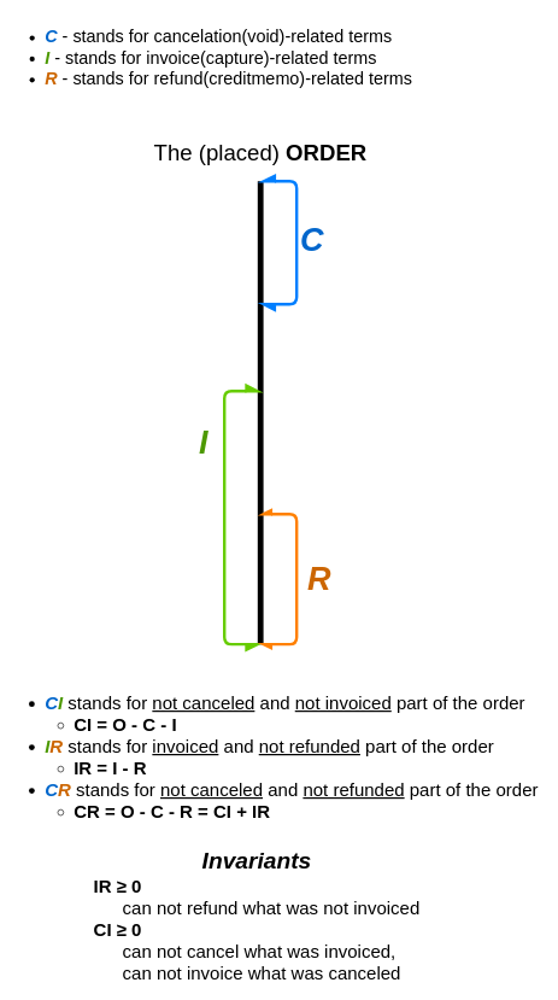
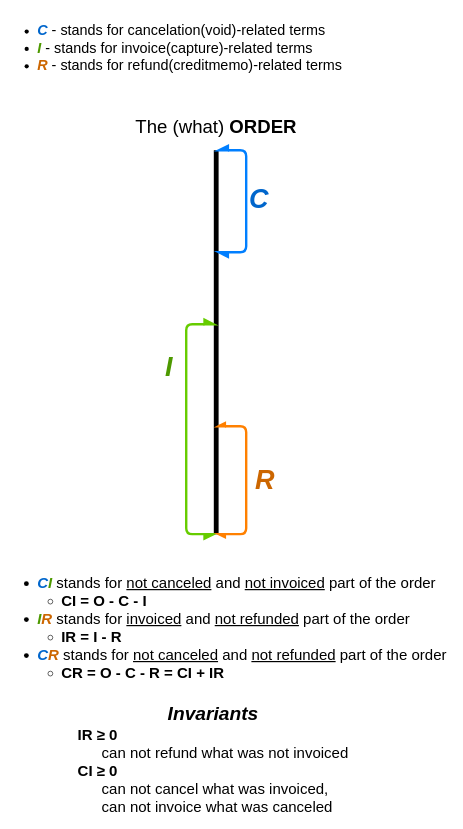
- <mxCell id="4" value="&lt;font style=&quot;font-size: 31px&quot;&gt;The (placed)&amp;nbsp;&lt;b&gt;ORDER&lt;/b&gt;&lt;/font&gt;" style="text;html=1;strokeColor=none;fillColor=none;align=center;verticalAlign=middle;whiteSpace=wrap;rounded=0;" parent="1" vertex="1"><mxGeometry x="130" y="170" width="460" height="80" as="geometry" /></mxCell>
+ <mxCell id="4" value="&lt;font style=&quot;font-size: 31px&quot;&gt;The (what)&amp;nbsp;&lt;b&gt;ORDER&lt;/b&gt;&lt;/font&gt;" style="text;html=1;strokeColor=none;fillColor=none;align=center;verticalAlign=middle;whiteSpace=wrap;rounded=0;" parent="1" vertex="1"><mxGeometry x="130" y="170" width="460" height="80" as="geometry" /></mxCell>
